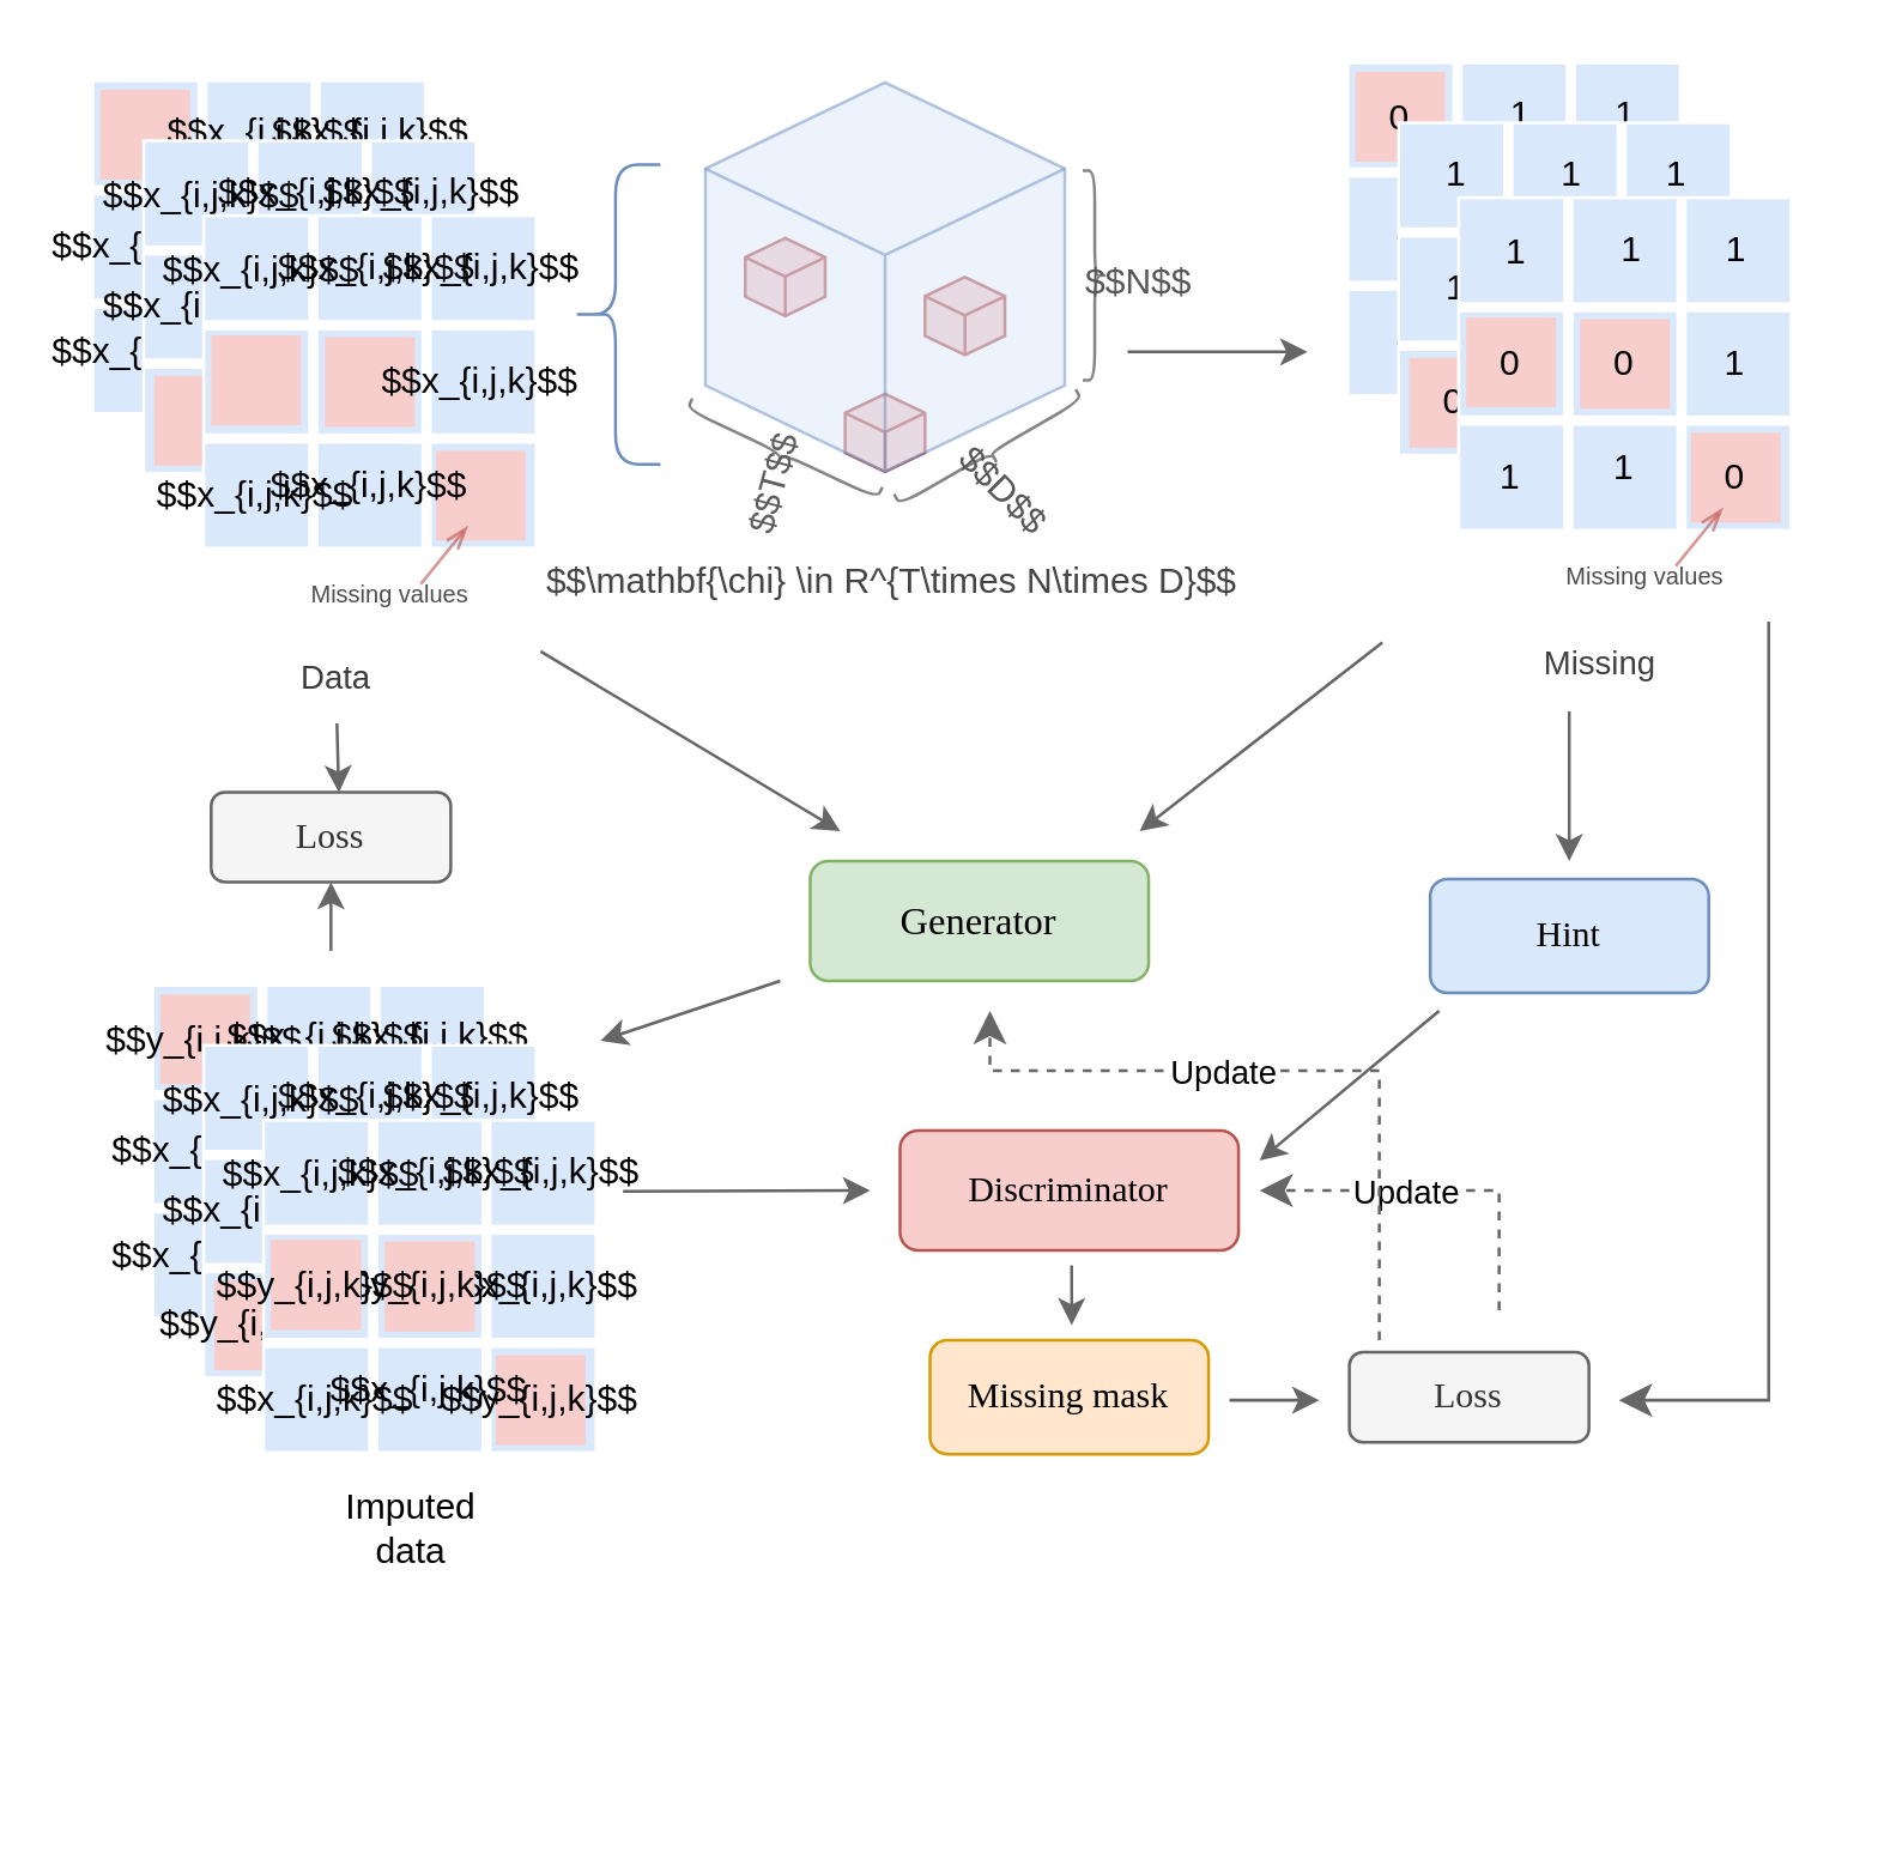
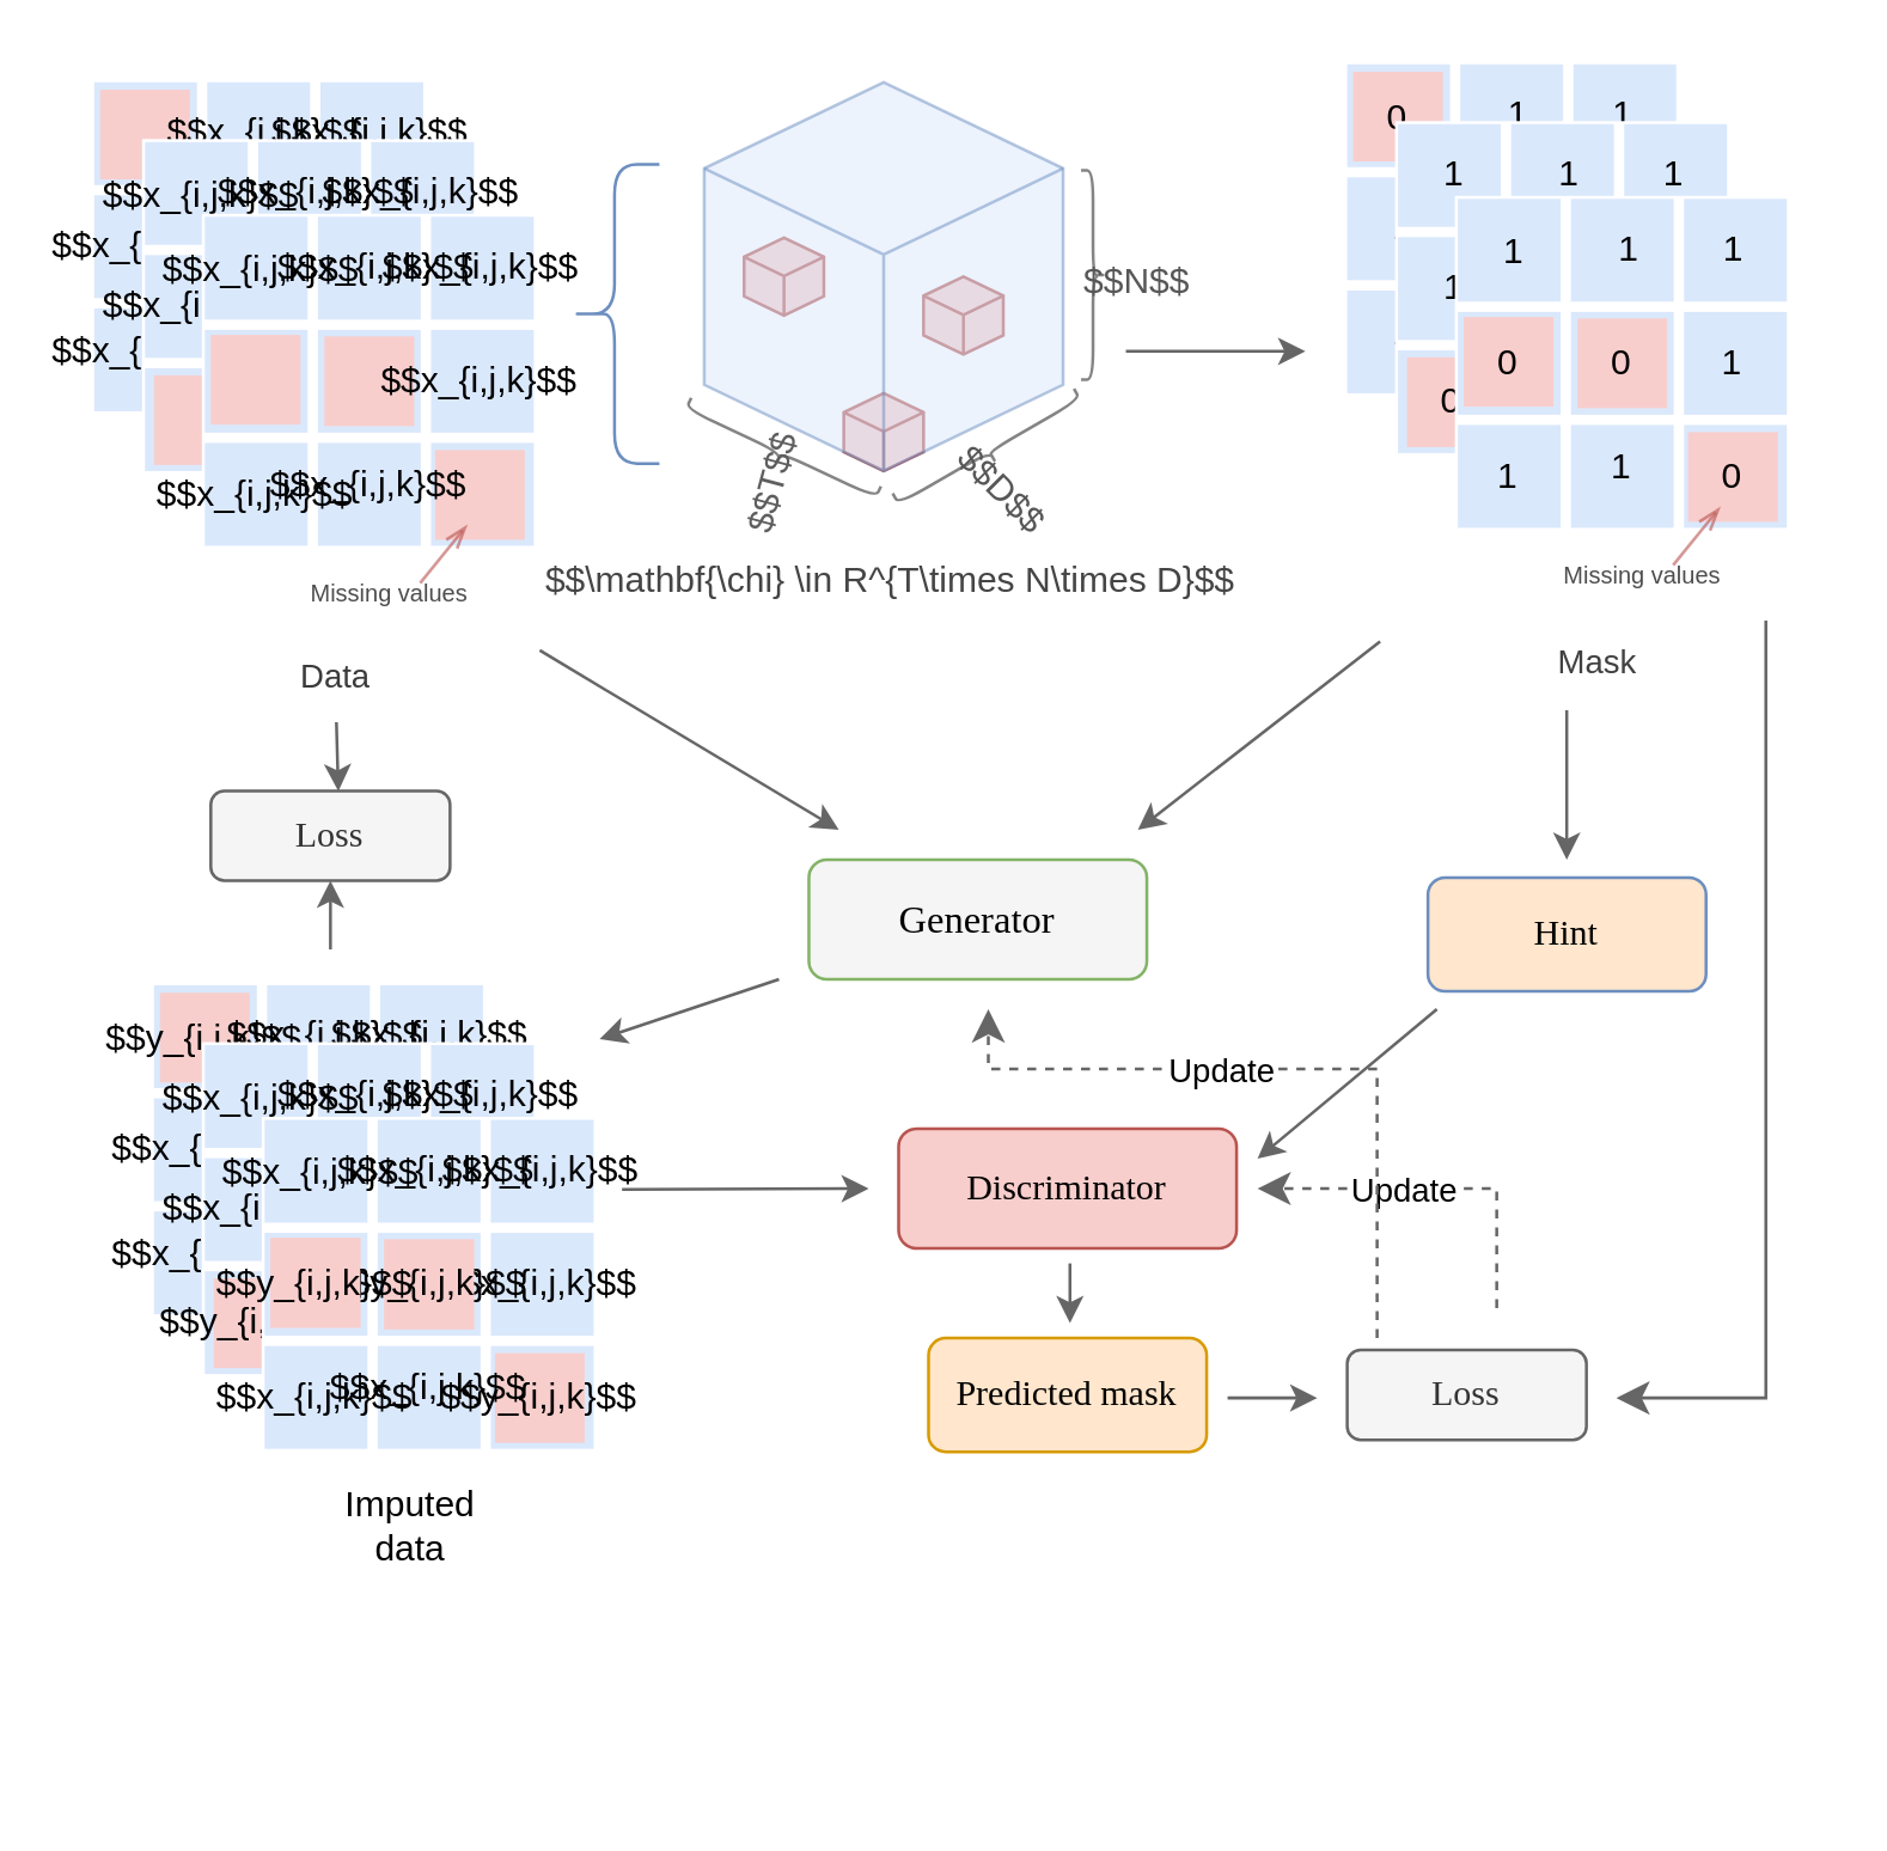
- <mxCell id="103" value="&lt;div&gt;&lt;font style=&quot;font-size: 11px;&quot; color=&quot;#404040&quot;&gt;Missing&lt;/font&gt;&lt;/div&gt;" style="text;html=1;align=center;verticalAlign=middle;whiteSpace=wrap;rounded=0;" vertex="1" parent="89"><mxGeometry x="28" y="140" width="60" height="30" as="geometry" /></mxCell>
+ <mxCell id="103" value="&lt;div&gt;&lt;font style=&quot;font-size: 11px;&quot; color=&quot;#404040&quot;&gt;Mask&lt;/font&gt;&lt;/div&gt;" style="text;html=1;align=center;verticalAlign=middle;whiteSpace=wrap;rounded=0;" vertex="1" parent="89"><mxGeometry x="28" y="140" width="60" height="30" as="geometry" /></mxCell>
- <mxCell id="104" value="&lt;font style=&quot;font-size: 13px;&quot; face=&quot;Georgia&quot;&gt;Generator&lt;br&gt;&lt;/font&gt;" style="rounded=1;whiteSpace=wrap;html=1;glass=0;fillColor=#d5e8d4;strokeColor=#82b366;shadow=0;" vertex="1" parent="1"><mxGeometry x="270" y="287" width="113" height="40" as="geometry" /></mxCell>
+ <mxCell id="104" value="&lt;font style=&quot;font-size: 13px;&quot; face=&quot;Georgia&quot;&gt;Generator&lt;br&gt;&lt;/font&gt;" style="rounded=1;whiteSpace=wrap;html=1;glass=0;fillColor=#f5f5f5;strokeColor=#82b366;shadow=0;" vertex="1" parent="1"><mxGeometry x="270" y="287" width="113" height="40" as="geometry" /></mxCell>
- <mxCell id="150" value="&lt;font face=&quot;Georgia&quot;&gt;Hint&lt;/font&gt;" style="rounded=1;whiteSpace=wrap;html=1;fillColor=#dae8fc;strokeColor=#6c8ebf;" vertex="1" parent="1"><mxGeometry x="477" y="293" width="93" height="38" as="geometry" /></mxCell>
+ <mxCell id="150" value="&lt;font face=&quot;Georgia&quot;&gt;Hint&lt;/font&gt;" style="rounded=1;whiteSpace=wrap;html=1;fillColor=#ffe6cc;strokeColor=#6c8ebf;" vertex="1" parent="1"><mxGeometry x="477" y="293" width="93" height="38" as="geometry" /></mxCell>
- <mxCell id="154" value="&lt;font face=&quot;Georgia&quot;&gt;Missing mask&lt;/font&gt;" style="rounded=1;whiteSpace=wrap;html=1;fillColor=#ffe6cc;strokeColor=#d79b00;" vertex="1" parent="1"><mxGeometry x="310" y="447" width="93" height="38" as="geometry" /></mxCell>
+ <mxCell id="154" value="&lt;font face=&quot;Georgia&quot;&gt;Predicted mask&lt;/font&gt;" style="rounded=1;whiteSpace=wrap;html=1;fillColor=#ffe6cc;strokeColor=#d79b00;" vertex="1" parent="1"><mxGeometry x="310" y="447" width="93" height="38" as="geometry" /></mxCell>
